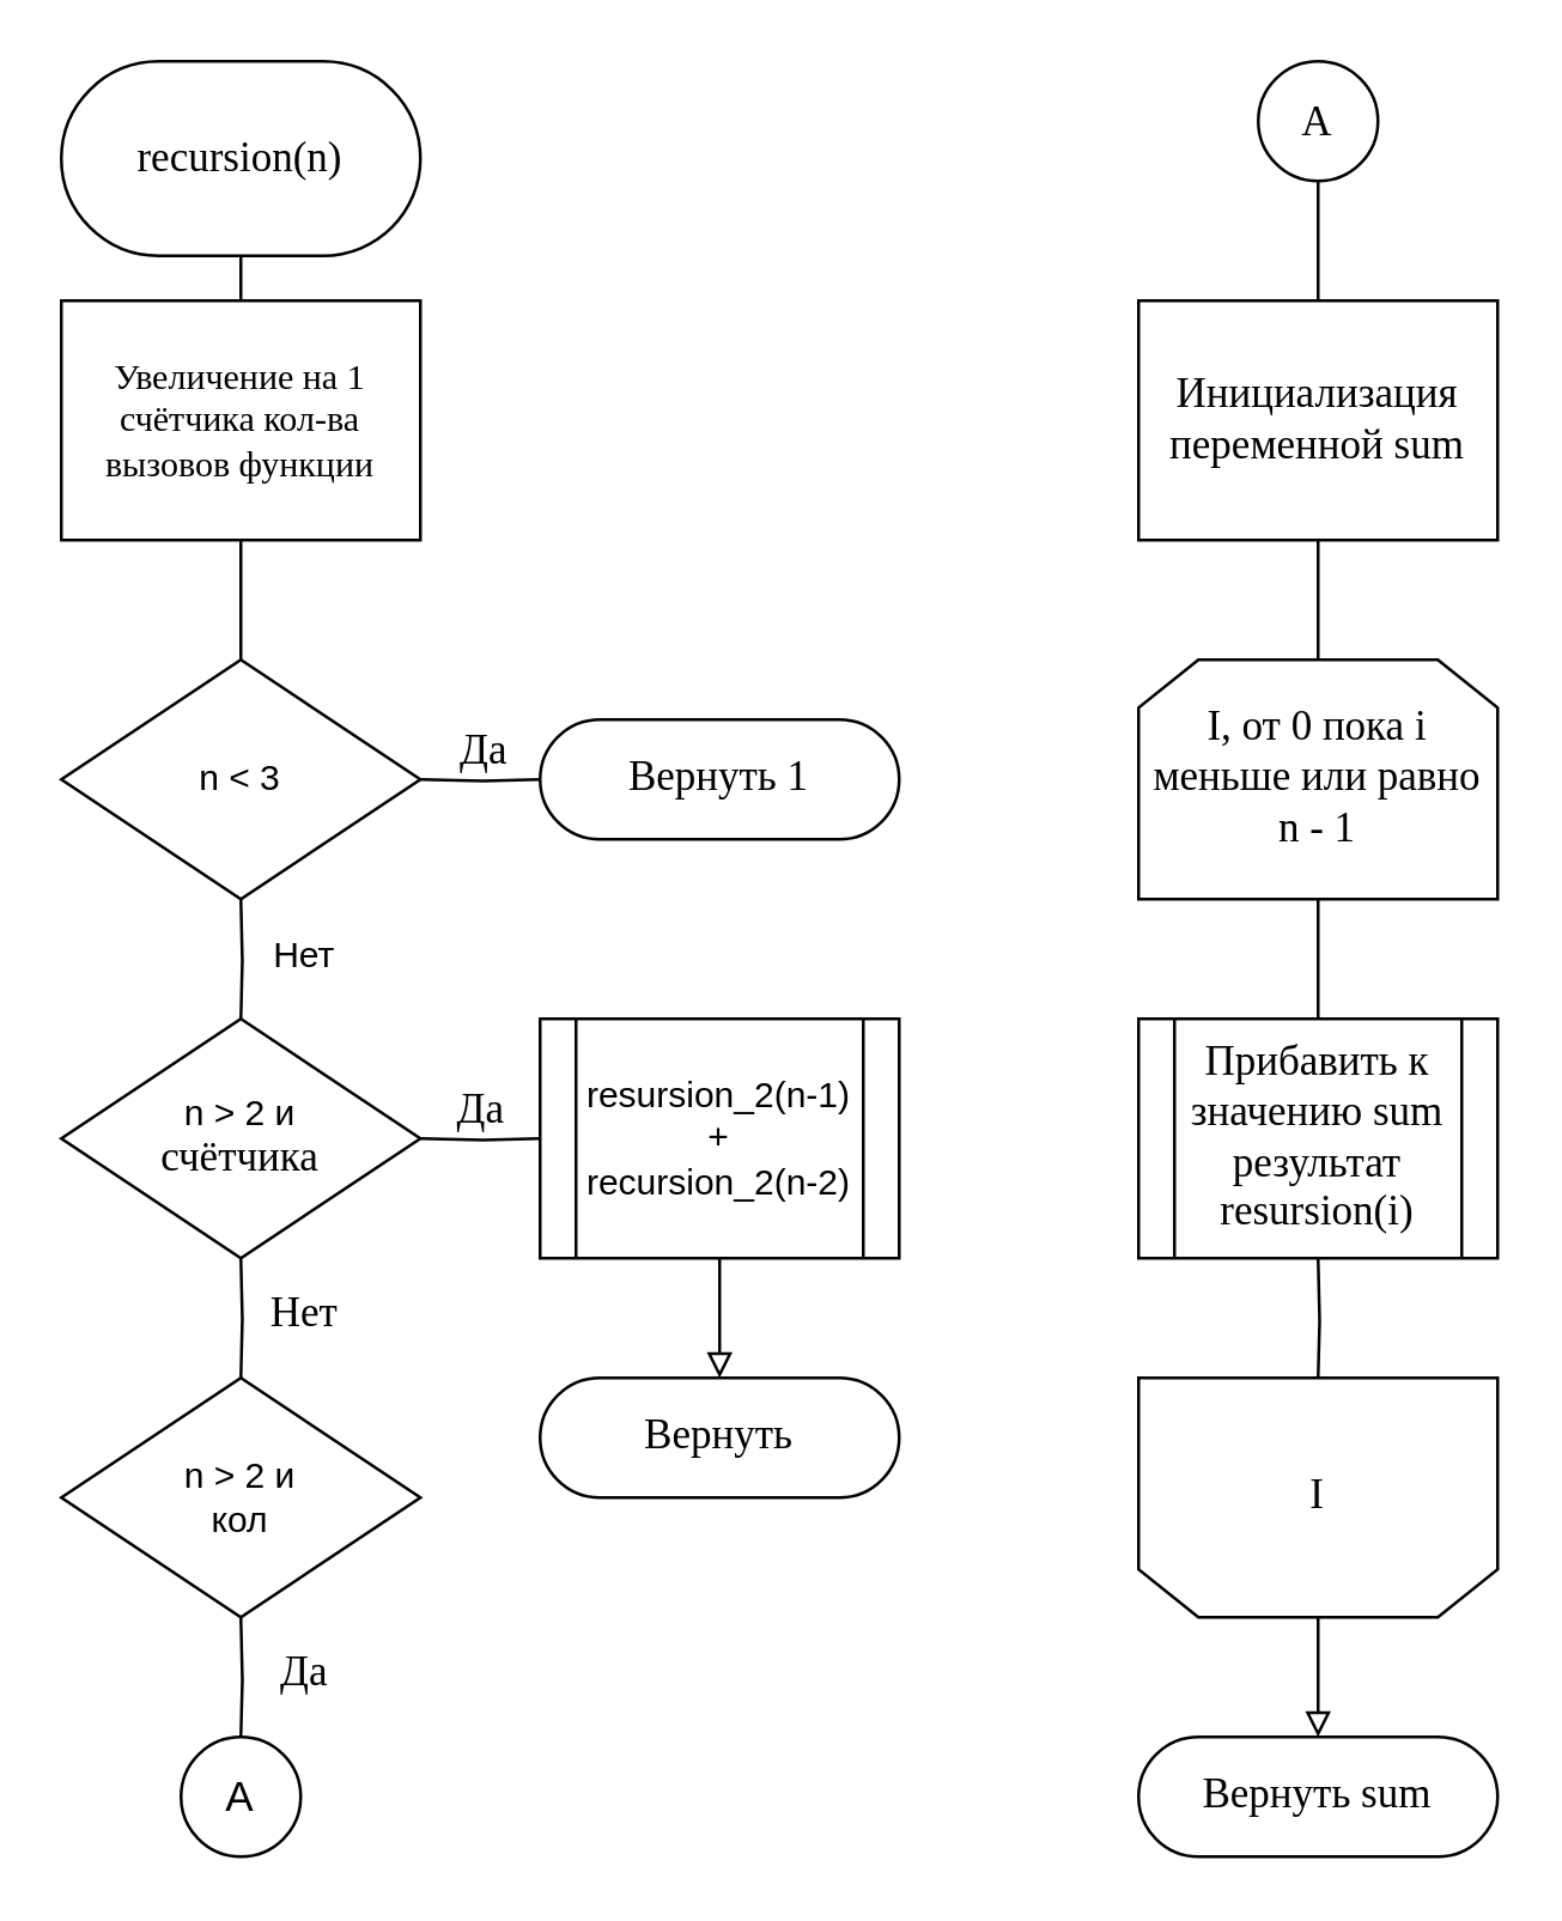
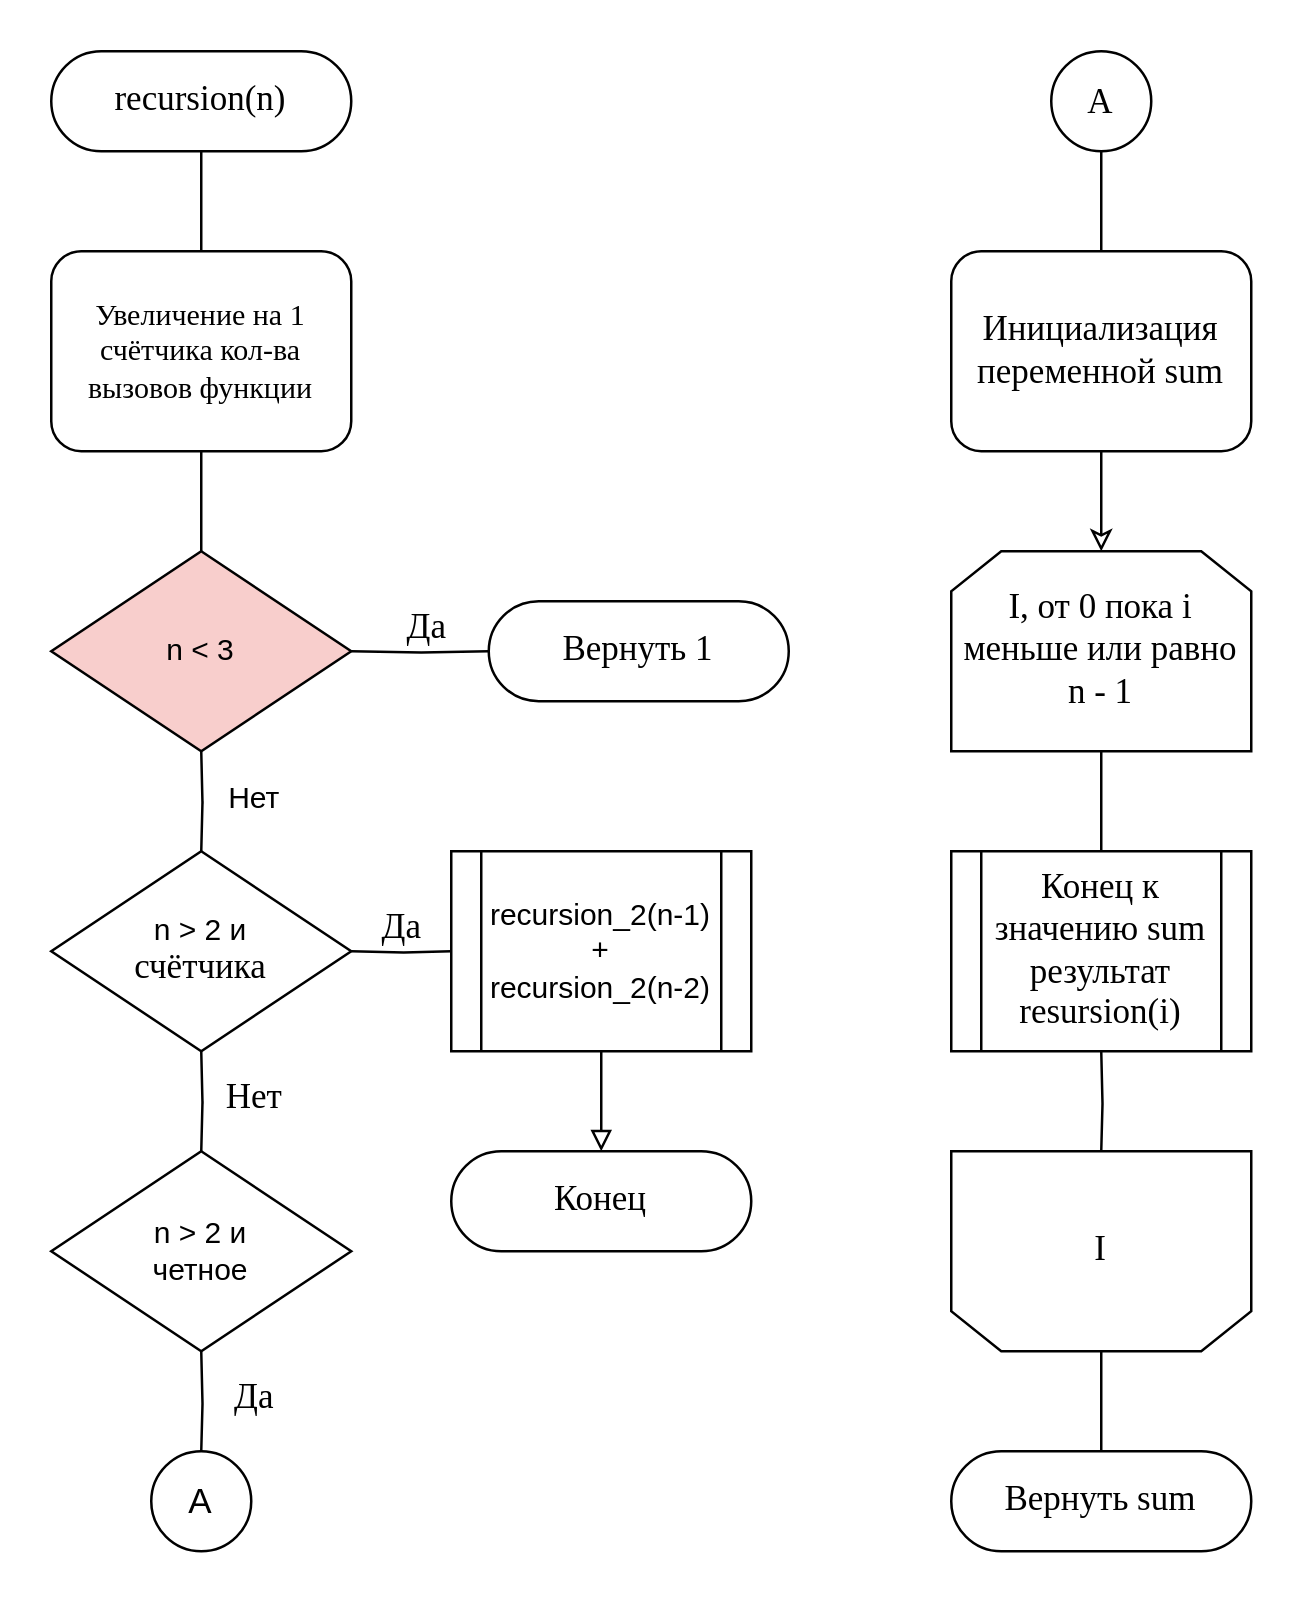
- <mxCell id="3" value="recursion(n)" style="html=1;dashed=0;whiteSpace=wrap;shape=mxgraph.dfd.start;fontFamily=Times New Roman;fontSize=14;" parent="1" vertex="1"><mxGeometry x="20" y="20" width="120" height="65" as="geometry" /></mxCell>
+ <mxCell id="3" value="recursion(n)" style="html=1;dashed=0;whiteSpace=wrap;shape=mxgraph.dfd.start;fontFamily=Times New Roman;fontSize=14;" parent="1" vertex="1"><mxGeometry x="20" y="20" width="120" height="40" as="geometry" /></mxCell>
- <mxCell id="12" value="&lt;font face=&quot;Times New Roman&quot;&gt;Увеличение на 1 счётчика кол-ва вызовов функции&lt;/font&gt;" style="rounded=0;whiteSpace=wrap;html=1;" parent="1" vertex="1"><mxGeometry x="20" y="100" width="120" height="80" as="geometry" /></mxCell>
+ <mxCell id="12" value="&lt;font face=&quot;Times New Roman&quot;&gt;Увеличение на 1 счётчика кол-ва вызовов функции&lt;/font&gt;" style="whiteSpace=wrap;html=1;rounded=1;" parent="1" vertex="1"><mxGeometry x="20" y="100" width="120" height="80" as="geometry" /></mxCell>
- <mxCell id="19" value="Инициализация переменной sum" style="rounded=0;whiteSpace=wrap;html=1;fontFamily=Times New Roman;fontSize=14;" parent="1" vertex="1"><mxGeometry x="380" y="100" width="120" height="80" as="geometry" /></mxCell>
+ <mxCell id="19" value="Инициализация переменной sum" style="whiteSpace=wrap;html=1;fontFamily=Times New Roman;fontSize=14;rounded=1;" parent="1" vertex="1"><mxGeometry x="380" y="100" width="120" height="80" as="geometry" /></mxCell>
- <mxCell id="18" style="edgeStyle=orthogonalEdgeStyle;rounded=0;orthogonalLoop=1;jettySize=auto;html=1;exitX=0.5;exitY=1;exitDx=0;exitDy=0;entryX=0.5;entryY=0;entryDx=0;entryDy=0;endArrow=none;endFill=0;" parent="1" source="19" target="24" edge="1"><mxGeometry relative="1" as="geometry" /></mxCell>
+ <mxCell id="18" style="edgeStyle=orthogonalEdgeStyle;rounded=0;orthogonalLoop=1;jettySize=auto;html=1;exitX=0.5;exitY=1;exitDx=0;exitDy=0;entryX=0.5;entryY=0;entryDx=0;entryDy=0;endArrow=classic;endFill=0;" parent="1" source="19" target="24" edge="1"><mxGeometry relative="1" as="geometry" /></mxCell>
- <mxCell id="34" value="n &amp;lt; 3" style="rhombus;whiteSpace=wrap;html=1;" parent="1" vertex="1"><mxGeometry x="20" y="220" width="120" height="80" as="geometry" /></mxCell>
+ <mxCell id="34" value="n &amp;lt; 3" style="rhombus;whiteSpace=wrap;html=1;fillColor=#f8cecc;" parent="1" vertex="1"><mxGeometry x="20" y="220" width="120" height="80" as="geometry" /></mxCell>
- <mxCell id="14" value="Вернуть 1" style="html=1;dashed=0;whiteSpace=wrap;shape=mxgraph.dfd.start;fontFamily=Times New Roman;fontSize=14;" parent="1" vertex="1"><mxGeometry x="180" y="240" width="120" height="40" as="geometry" /></mxCell>
+ <mxCell id="14" value="Вернуть 1" style="html=1;dashed=0;whiteSpace=wrap;shape=mxgraph.dfd.start;fontFamily=Times New Roman;fontSize=14;" parent="1" vertex="1"><mxGeometry x="195" y="240" width="120" height="40" as="geometry" /></mxCell>
- <mxCell id="17" value="resursion_2(n-1)&lt;br&gt;+&lt;br&gt;recursion_2(n-2)" style="shape=process;whiteSpace=wrap;html=1;backgroundOutline=1;" parent="1" vertex="1"><mxGeometry x="180" y="340" width="120" height="80" as="geometry" /></mxCell>
+ <mxCell id="17" value="recursion_2(n-1)&lt;br&gt;+&lt;br&gt;recursion_2(n-2)" style="shape=process;whiteSpace=wrap;html=1;backgroundOutline=1;" parent="1" vertex="1"><mxGeometry x="180" y="340" width="120" height="80" as="geometry" /></mxCell>
- <mxCell id="28" value="Прибавить к значению sum результат resursion(i)" style="shape=process;whiteSpace=wrap;html=1;backgroundOutline=1;fontFamily=Times New Roman;fontSize=14;" parent="1" vertex="1"><mxGeometry x="380" y="340" width="120" height="80" as="geometry" /></mxCell>
+ <mxCell id="28" value="Конец к значению sum результат resursion(i)" style="shape=process;whiteSpace=wrap;html=1;backgroundOutline=1;fontFamily=Times New Roman;fontSize=14;" parent="1" vertex="1"><mxGeometry x="380" y="340" width="120" height="80" as="geometry" /></mxCell>
- <mxCell id="27" value="Вернуть" style="html=1;dashed=0;whiteSpace=wrap;shape=mxgraph.dfd.start;fontFamily=Times New Roman;fontSize=14;" parent="1" vertex="1"><mxGeometry x="180" y="460" width="120" height="40" as="geometry" /></mxCell>
+ <mxCell id="27" value="Конец" style="html=1;dashed=0;whiteSpace=wrap;shape=mxgraph.dfd.start;fontFamily=Times New Roman;fontSize=14;" parent="1" vertex="1"><mxGeometry x="180" y="460" width="120" height="40" as="geometry" /></mxCell>
- <mxCell id="32" value="n &amp;gt; 2 и&lt;br style=&quot;border-color: var(--border-color); font-family: &amp;quot;Times New Roman&amp;quot;; font-size: 14px;&quot;&gt;кол" style="rhombus;whiteSpace=wrap;html=1;" parent="1" vertex="1"><mxGeometry x="20" y="460" width="120" height="80" as="geometry" /></mxCell>
+ <mxCell id="32" value="n &amp;gt; 2 и&lt;br style=&quot;border-color: var(--border-color); font-family: &amp;quot;Times New Roman&amp;quot;; font-size: 14px;&quot;&gt;четное" style="rhombus;whiteSpace=wrap;html=1;" parent="1" vertex="1"><mxGeometry x="20" y="460" width="120" height="80" as="geometry" /></mxCell>
- <mxCell id="30" style="edgeStyle=orthogonalEdgeStyle;rounded=0;orthogonalLoop=1;jettySize=auto;html=1;exitX=0.5;exitY=0;exitDx=0;exitDy=0;entryX=0.5;entryY=0.5;entryDx=0;entryDy=-20;entryPerimeter=0;endArrow=block;endFill=0;" parent="1" source="25" target="29" edge="1"><mxGeometry relative="1" as="geometry" /></mxCell>
+ <mxCell id="30" style="edgeStyle=orthogonalEdgeStyle;rounded=0;orthogonalLoop=1;jettySize=auto;html=1;exitX=0.5;exitY=0;exitDx=0;exitDy=0;entryX=0.5;entryY=0.5;entryDx=0;entryDy=-20;entryPerimeter=0;endArrow=none;endFill=0;" parent="1" source="25" target="29" edge="1"><mxGeometry relative="1" as="geometry" /></mxCell>
